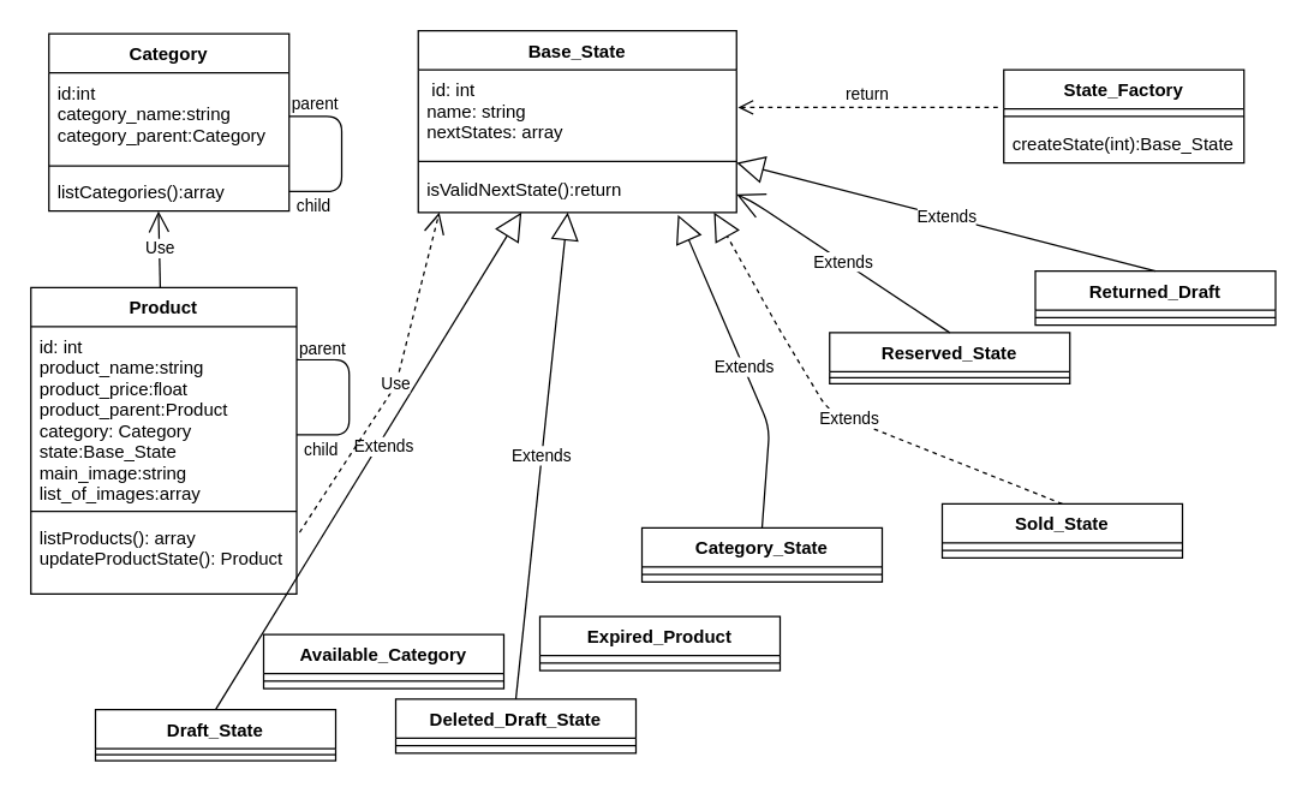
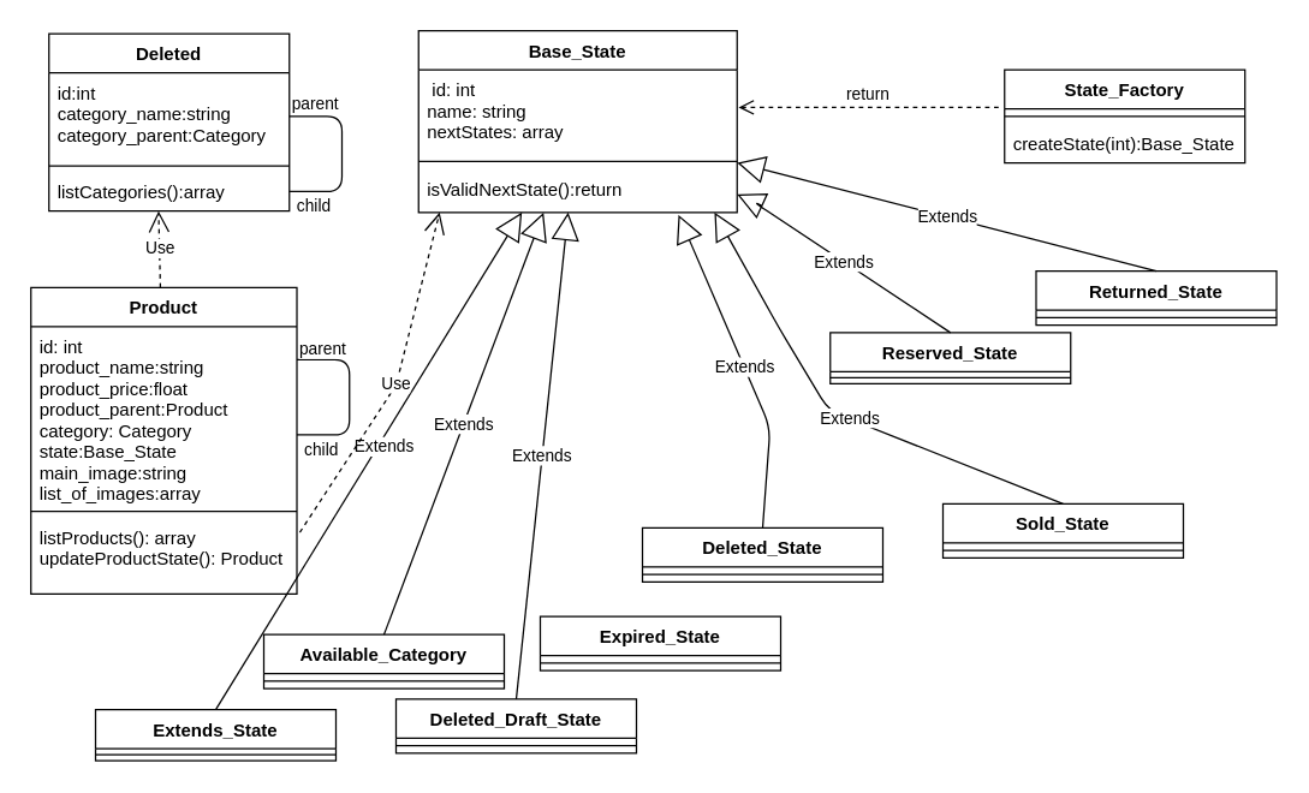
- <mxCell id="37" value="Category" style="swimlane;fontStyle=1;align=center;verticalAlign=top;childLayout=stackLayout;horizontal=1;startSize=26;horizontalStack=0;resizeParent=1;resizeParentMax=0;resizeLast=0;collapsible=1;marginBottom=0;" parent="1" vertex="1"><mxGeometry x="32" y="22" width="160" height="118" as="geometry" /></mxCell>
+ <mxCell id="37" value="Deleted" style="swimlane;fontStyle=1;align=center;verticalAlign=top;childLayout=stackLayout;horizontal=1;startSize=26;horizontalStack=0;resizeParent=1;resizeParentMax=0;resizeLast=0;collapsible=1;marginBottom=0;" parent="1" vertex="1"><mxGeometry x="32" y="22" width="160" height="118" as="geometry" /></mxCell>
- <mxCell id="25" value="Extends" style="endArrow=open;endSize=16;endFill=0;html=1;exitX=0.5;exitY=0;exitDx=0;exitDy=0;" parent="1" source="10" target="2" edge="1"><mxGeometry width="160" relative="1" as="geometry"><mxPoint x="432" y="1" as="sourcePoint" /><mxPoint x="202" y="-69" as="targetPoint" /><Array as="points"><mxPoint x="501" y="134" /></Array></mxGeometry></mxCell>
+ <mxCell id="25" value="Extends" style="endArrow=block;endSize=16;endFill=0;html=1;exitX=0.5;exitY=0;exitDx=0;exitDy=0;" parent="1" source="10" target="2" edge="1"><mxGeometry width="160" relative="1" as="geometry"><mxPoint x="432" y="1" as="sourcePoint" /><mxPoint x="202" y="-69" as="targetPoint" /><Array as="points"><mxPoint x="501" y="134" /></Array></mxGeometry></mxCell>
- <mxCell id="44" value="Use" style="endArrow=open;endSize=12;dashed=0;html=1;entryX=0.456;entryY=1;entryDx=0;entryDy=0;entryPerimeter=0;" parent="1" source="31" target="40" edge="1"><mxGeometry width="160" relative="1" as="geometry"><mxPoint x="210.947" y="135.018" as="sourcePoint" /><mxPoint x="250" y="-68.016" as="targetPoint" /></mxGeometry></mxCell>
+ <mxCell id="44" value="Use" style="endArrow=open;endSize=12;dashed=1;html=1;entryX=0.456;entryY=1;entryDx=0;entryDy=0;entryPerimeter=0;" parent="1" source="31" target="40" edge="1"><mxGeometry width="160" relative="1" as="geometry"><mxPoint x="210.947" y="135.018" as="sourcePoint" /><mxPoint x="250" y="-68.016" as="targetPoint" /></mxGeometry></mxCell>
- <mxCell id="12" value="Returned_Draft" style="swimlane;fontStyle=1;align=center;verticalAlign=top;childLayout=stackLayout;horizontal=1;startSize=26;horizontalStack=0;resizeParent=1;resizeParentMax=0;resizeLast=0;collapsible=1;marginBottom=0;" parent="1" vertex="1"><mxGeometry x="689" y="180" width="160" height="36" as="geometry" /></mxCell>
+ <mxCell id="12" value="Returned_State" style="swimlane;fontStyle=1;align=center;verticalAlign=top;childLayout=stackLayout;horizontal=1;startSize=26;horizontalStack=0;resizeParent=1;resizeParentMax=0;resizeLast=0;collapsible=1;marginBottom=0;" parent="1" vertex="1"><mxGeometry x="689" y="180" width="160" height="36" as="geometry" /></mxCell>
+ <mxCell id="21" value="Extends" style="endArrow=block;endSize=16;endFill=0;html=1;exitX=0.5;exitY=0;exitDx=0;exitDy=0;" parent="1" source="6" target="2" edge="1"><mxGeometry width="160" relative="1" as="geometry"><mxPoint x="122" y="41" as="sourcePoint" /><mxPoint x="282" y="41" as="targetPoint" /></mxGeometry></mxCell>
- <mxCell id="23" value="Extends" style="endArrow=block;endSize=16;endFill=0;html=1;exitX=0.5;exitY=0;exitDx=0;exitDy=0;entryX=0.929;entryY=1;entryDx=0;entryDy=0;entryPerimeter=0;dashed=1;" parent="1" source="16" target="5" edge="1"><mxGeometry x="-0.047" width="160" relative="1" as="geometry"><mxPoint x="402" y="-29" as="sourcePoint" /><mxPoint x="480" y="218" as="targetPoint" /><Array as="points"><mxPoint x="551" y="273" /><mxPoint x="518" y="218" /></Array><mxPoint as="offset" /></mxGeometry></mxCell>
+ <mxCell id="23" value="Extends" style="endArrow=block;endSize=16;endFill=0;html=1;exitX=0.5;exitY=0;exitDx=0;exitDy=0;entryX=0.929;entryY=1;entryDx=0;entryDy=0;entryPerimeter=0;" parent="1" source="16" target="5" edge="1"><mxGeometry x="-0.047" width="160" relative="1" as="geometry"><mxPoint x="402" y="-29" as="sourcePoint" /><mxPoint x="480" y="218" as="targetPoint" /><Array as="points"><mxPoint x="551" y="273" /><mxPoint x="518" y="218" /></Array><mxPoint as="offset" /></mxGeometry></mxCell>
- <mxCell id="8" value="Category_State" style="swimlane;fontStyle=1;align=center;verticalAlign=top;childLayout=stackLayout;horizontal=1;startSize=26;horizontalStack=0;resizeParent=1;resizeParentMax=0;resizeLast=0;collapsible=1;marginBottom=0;" parent="1" vertex="1"><mxGeometry x="427" y="351" width="160" height="36" as="geometry" /></mxCell>
+ <mxCell id="8" value="Deleted_State" style="swimlane;fontStyle=1;align=center;verticalAlign=top;childLayout=stackLayout;horizontal=1;startSize=26;horizontalStack=0;resizeParent=1;resizeParentMax=0;resizeLast=0;collapsible=1;marginBottom=0;" parent="1" vertex="1"><mxGeometry x="427" y="351" width="160" height="36" as="geometry" /></mxCell>
- <mxCell id="26" value="Expired_Product" style="swimlane;fontStyle=1;align=center;verticalAlign=top;childLayout=stackLayout;horizontal=1;startSize=26;horizontalStack=0;resizeParent=1;resizeParentMax=0;resizeLast=0;collapsible=1;marginBottom=0;" parent="1" vertex="1"><mxGeometry x="359" y="410" width="160" height="36" as="geometry" /></mxCell>
+ <mxCell id="26" value="Expired_State" style="swimlane;fontStyle=1;align=center;verticalAlign=top;childLayout=stackLayout;horizontal=1;startSize=26;horizontalStack=0;resizeParent=1;resizeParentMax=0;resizeLast=0;collapsible=1;marginBottom=0;" parent="1" vertex="1"><mxGeometry x="359" y="410" width="160" height="36" as="geometry" /></mxCell>
- <mxCell id="18" value="Draft_State" style="swimlane;fontStyle=1;align=center;verticalAlign=top;childLayout=stackLayout;horizontal=1;startSize=26;horizontalStack=0;resizeParent=1;resizeParentMax=0;resizeLast=0;collapsible=1;marginBottom=0;" parent="1" vertex="1"><mxGeometry x="63" y="472" width="160" height="34" as="geometry" /></mxCell>
+ <mxCell id="18" value="Extends_State" style="swimlane;fontStyle=1;align=center;verticalAlign=top;childLayout=stackLayout;horizontal=1;startSize=26;horizontalStack=0;resizeParent=1;resizeParentMax=0;resizeLast=0;collapsible=1;marginBottom=0;" parent="1" vertex="1"><mxGeometry x="63" y="472" width="160" height="34" as="geometry" /></mxCell>
